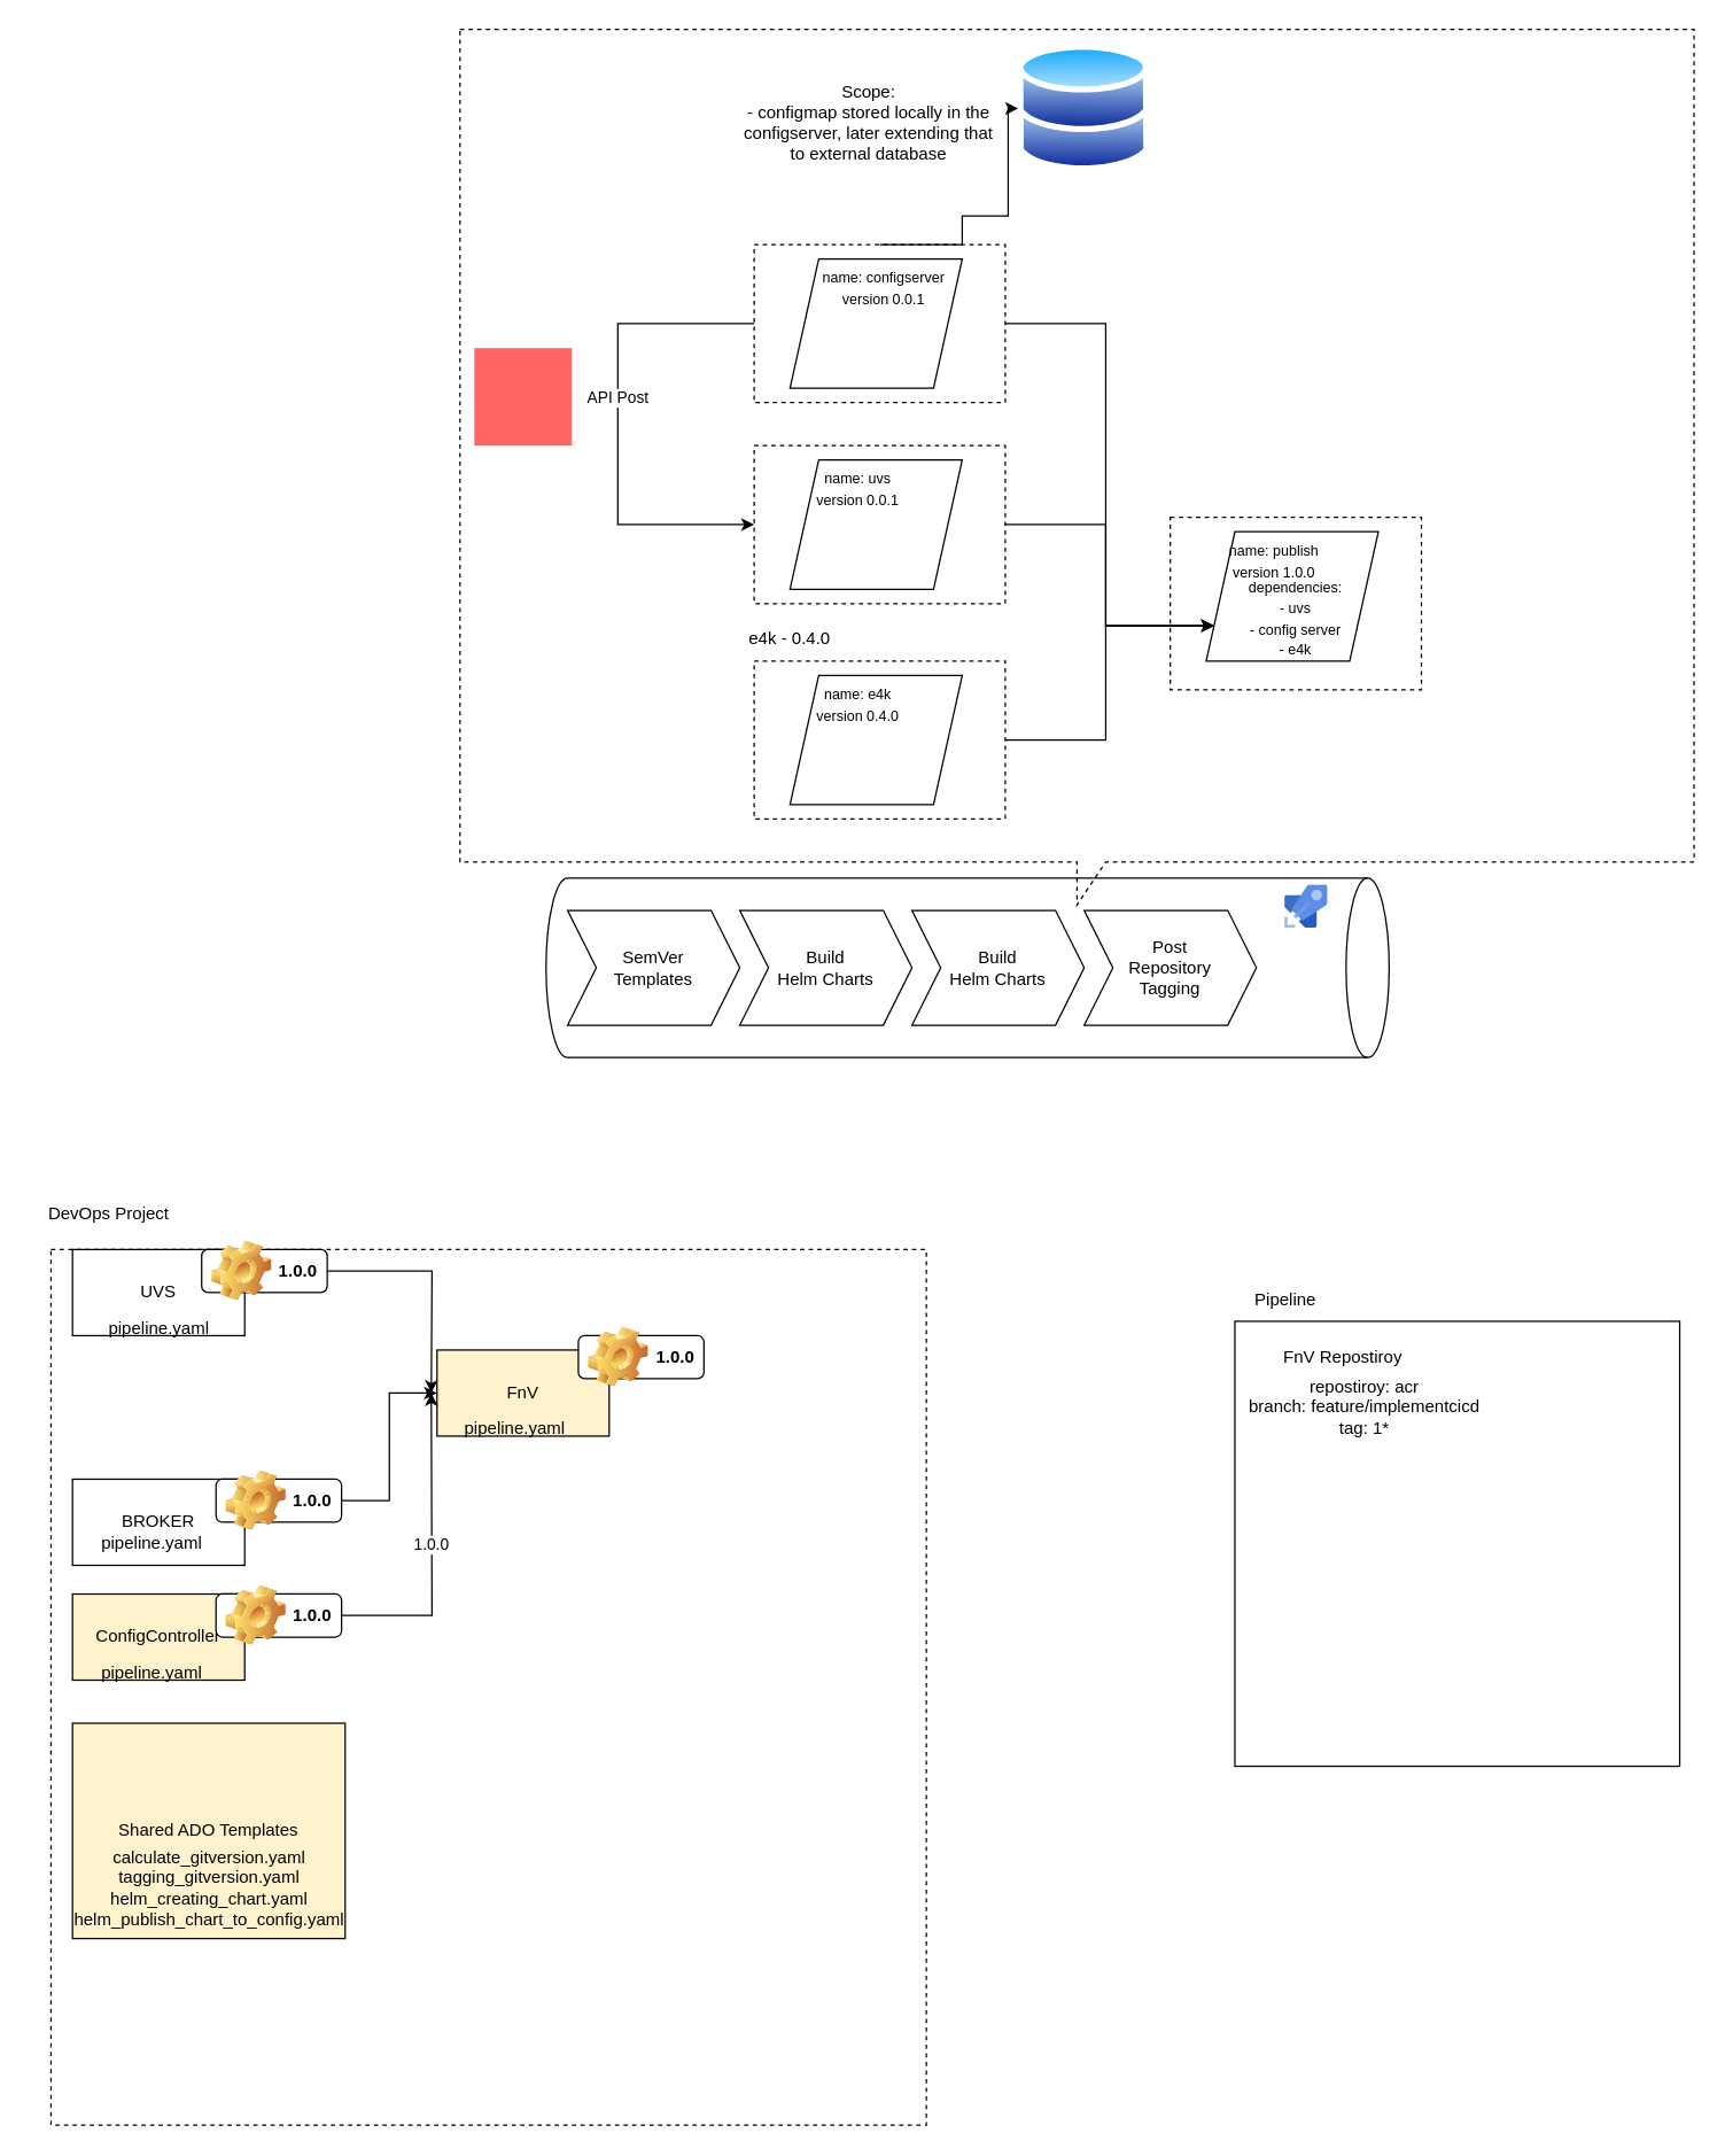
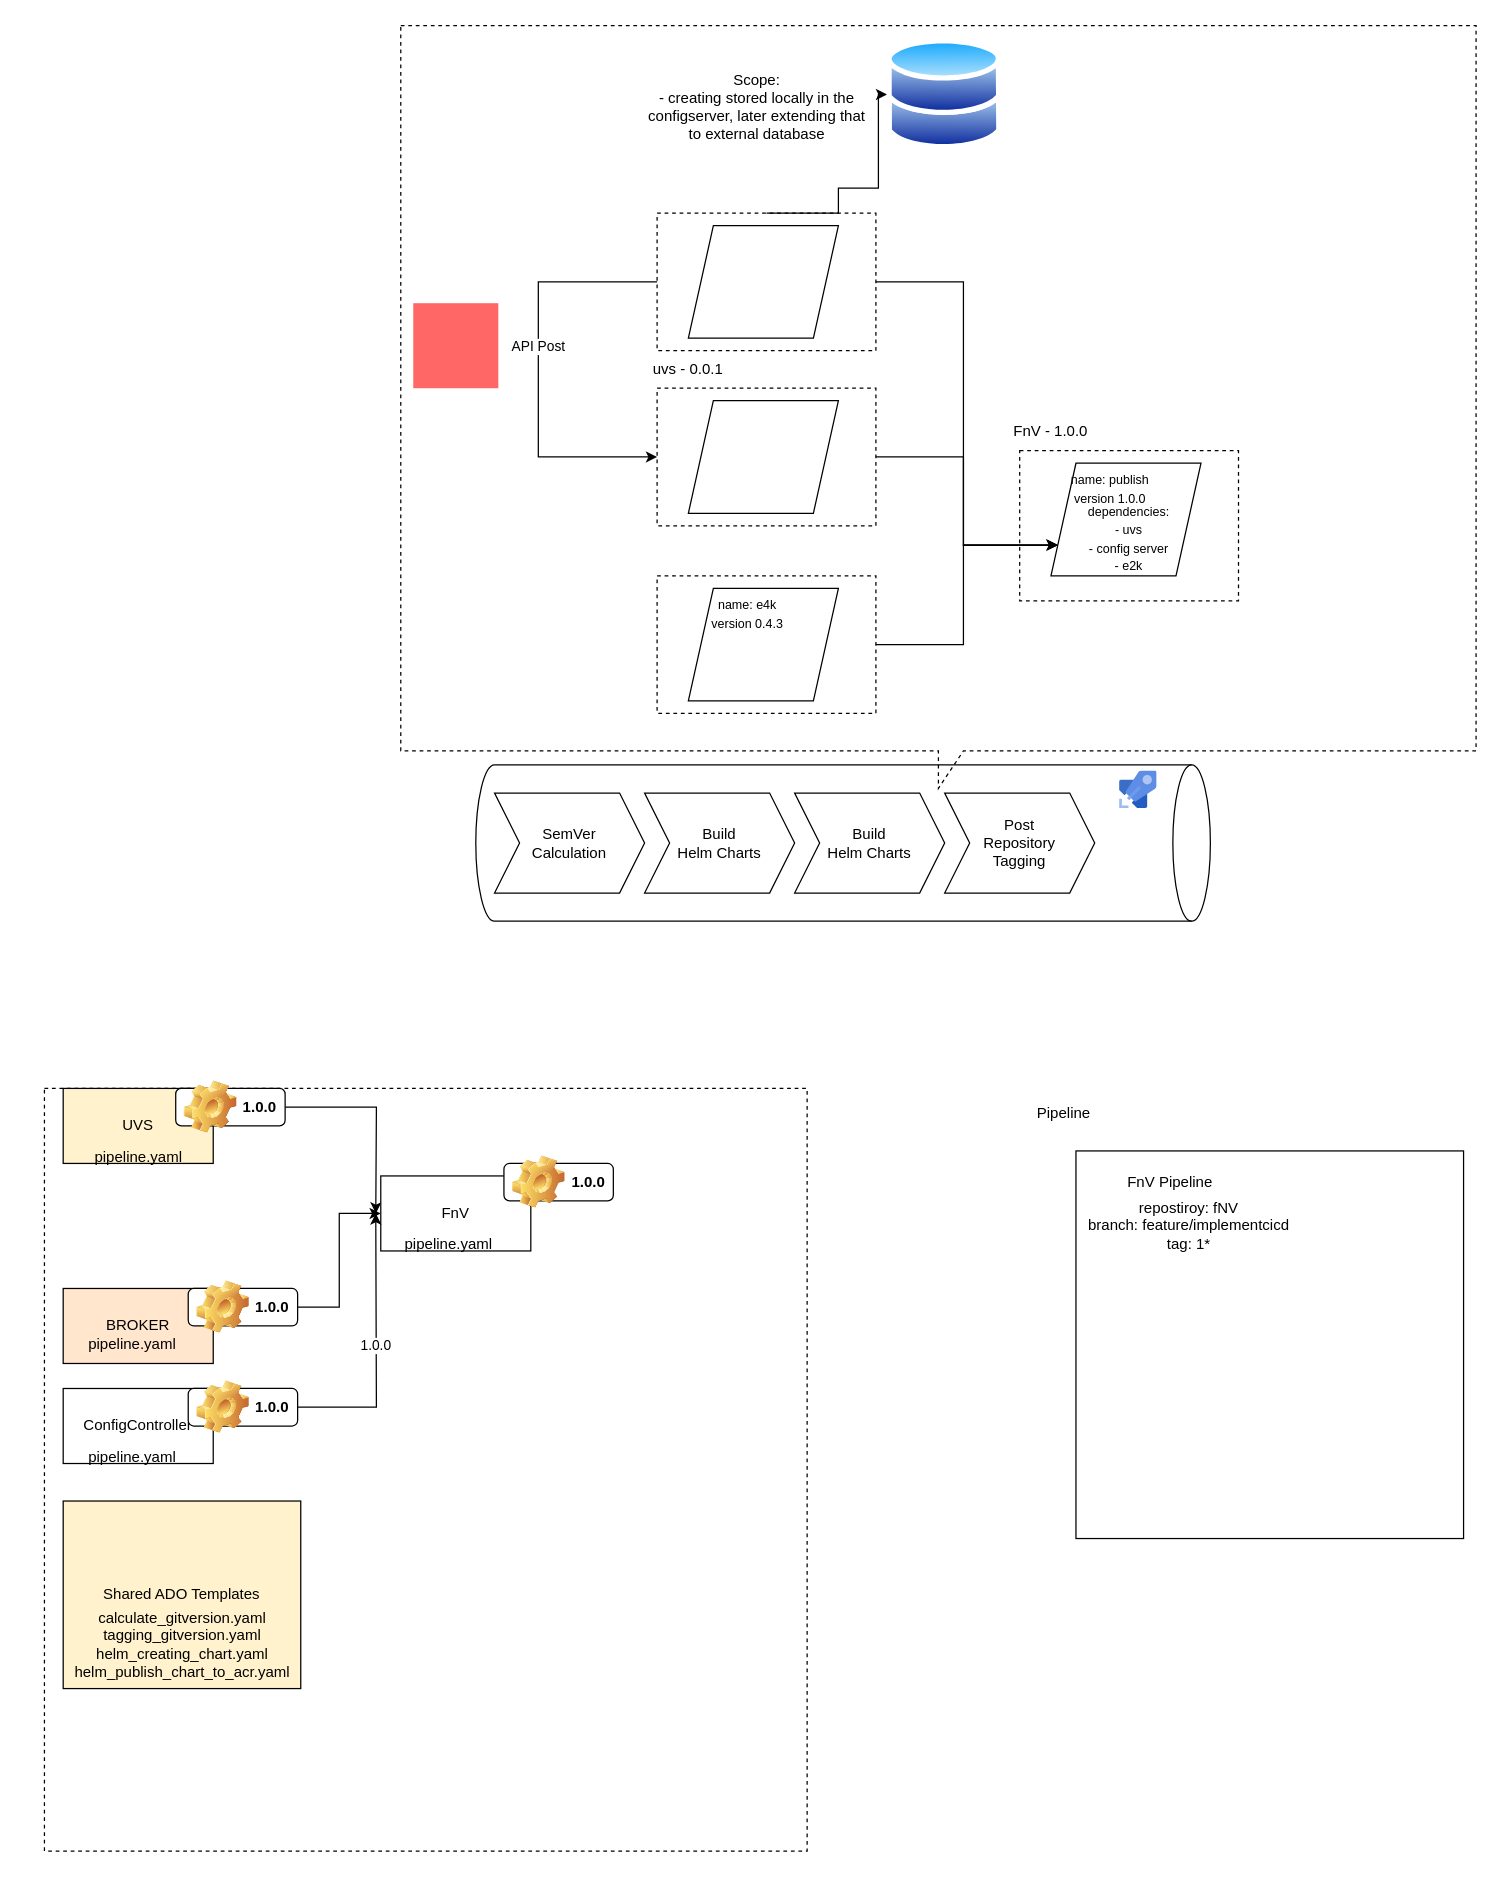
- <mxCell id="38" value="Scope:&lt;br&gt;- configmap stored locally in the configserver, later extending that to external database" style="text;html=1;strokeColor=none;fillColor=none;align=center;verticalAlign=middle;whiteSpace=wrap;rounded=0;" vertex="1" parent="1"><mxGeometry x="515" y="30" width="180" height="110" as="geometry" /></mxCell>
+ <mxCell id="38" value="Scope:&lt;br&gt;- creating stored locally in the configserver, later extending that to external database" style="text;html=1;strokeColor=none;fillColor=none;align=center;verticalAlign=middle;whiteSpace=wrap;rounded=0;" vertex="1" parent="1"><mxGeometry x="515" y="30" width="180" height="110" as="geometry" /></mxCell>
- <mxCell id="35" value="&lt;font style=&quot;font-size: 10px;&quot;&gt;name: configserver&lt;br&gt;version 0.0.1&lt;/font&gt;" style="text;html=1;align=center;verticalAlign=middle;resizable=0;points=[];autosize=1;strokeColor=none;fillColor=none;" vertex="1" parent="1"><mxGeometry x="560" y="180" width="110" height="40" as="geometry" /></mxCell>
+ <mxCell id="5" value="uvs - 0.0.1" style="text;strokeColor=none;align=center;fillColor=none;html=1;verticalAlign=middle;whiteSpace=wrap;rounded=0;" vertex="1" parent="1"><mxGeometry x="490" y="280" width="120" height="30" as="geometry" /></mxCell>
- <mxCell id="23" value="&lt;font style=&quot;font-size: 10px;&quot;&gt;name: uvs&lt;br&gt;version 0.0.1&lt;/font&gt;" style="text;html=1;align=center;verticalAlign=middle;resizable=0;points=[];autosize=1;strokeColor=none;fillColor=none;" vertex="1" parent="1"><mxGeometry x="556.5" y="320" width="80" height="40" as="geometry" /></mxCell>
+ <mxCell id="13" value="FnV - 1.0.0" style="text;strokeColor=none;align=center;fillColor=none;html=1;verticalAlign=middle;whiteSpace=wrap;rounded=0;" vertex="1" parent="1"><mxGeometry x="780" y="330" width="120" height="30" as="geometry" /></mxCell>
- <mxCell id="17" value="&lt;font style=&quot;font-size: 10px;&quot;&gt;dependencies:&lt;br&gt;- uvs&lt;br&gt;- config server&lt;br&gt;- e4k&lt;/font&gt;" style="text;html=1;align=center;verticalAlign=middle;resizable=0;points=[];autosize=1;strokeColor=none;fillColor=none;" vertex="1" parent="14"><mxGeometry x="16.5" y="25" width="90" height="70" as="geometry" /></mxCell>
+ <mxCell id="17" value="&lt;font style=&quot;font-size: 10px;&quot;&gt;dependencies:&lt;br&gt;- uvs&lt;br&gt;- config server&lt;br&gt;- e2k&lt;/font&gt;" style="text;html=1;align=center;verticalAlign=middle;resizable=0;points=[];autosize=1;strokeColor=none;fillColor=none;" vertex="1" parent="14"><mxGeometry x="16.5" y="25" width="90" height="70" as="geometry" /></mxCell>
- <mxCell id="6" value="e4k - 0.4.0" style="text;strokeColor=none;align=center;fillColor=none;html=1;verticalAlign=middle;whiteSpace=wrap;rounded=0;" vertex="1" parent="1"><mxGeometry x="490" y="430" width="120" height="30" as="geometry" /></mxCell>
- <mxCell id="28" value="&lt;font style=&quot;font-size: 10px;&quot;&gt;name: e4k&lt;br&gt;version 0.4.0&lt;/font&gt;" style="text;html=1;align=center;verticalAlign=middle;resizable=0;points=[];autosize=1;strokeColor=none;fillColor=none;" vertex="1" parent="1"><mxGeometry x="556.5" y="470" width="80" height="40" as="geometry" /></mxCell>
+ <mxCell id="28" value="&lt;font style=&quot;font-size: 10px;&quot;&gt;name: e4k&lt;br&gt;version 0.4.3&lt;/font&gt;" style="text;html=1;align=center;verticalAlign=middle;resizable=0;points=[];autosize=1;strokeColor=none;fillColor=none;" vertex="1" parent="1"><mxGeometry x="556.5" y="470" width="80" height="40" as="geometry" /></mxCell>
- <mxCell id="8" value="SemVer&lt;br&gt;Templates" style="shape=step;perimeter=stepPerimeter;whiteSpace=wrap;html=1;fixedSize=1;" vertex="1" parent="1"><mxGeometry x="395" y="633.75" width="120" height="80" as="geometry" /></mxCell>
+ <mxCell id="8" value="SemVer&lt;br&gt;Calculation" style="shape=step;perimeter=stepPerimeter;whiteSpace=wrap;html=1;fixedSize=1;" vertex="1" parent="1"><mxGeometry x="395" y="633.75" width="120" height="80" as="geometry" /></mxCell>
- <mxCell id="54" value="DevOps Project" style="text;html=1;align=center;verticalAlign=middle;resizable=0;points=[];autosize=1;strokeColor=none;fillColor=none;" vertex="1" parent="1"><mxGeometry x="20" y="830" width="110" height="30" as="geometry" /></mxCell>
- <mxCell id="39" value="UVS" style="rounded=0;whiteSpace=wrap;html=1;" vertex="1" parent="1"><mxGeometry x="50" y="870" width="120" height="60" as="geometry" /></mxCell>
+ <mxCell id="39" value="UVS" style="rounded=0;whiteSpace=wrap;html=1;fillColor=#fff2cc;" vertex="1" parent="1"><mxGeometry x="50" y="870" width="120" height="60" as="geometry" /></mxCell>
- <mxCell id="61" value="Pipeline" style="text;html=1;align=center;verticalAlign=middle;resizable=0;points=[];autosize=1;strokeColor=none;fillColor=none;" vertex="1" parent="1"><mxGeometry x="860" y="890" width="70" height="30" as="geometry" /></mxCell>
+ <mxCell id="61" value="Pipeline" style="text;html=1;align=center;verticalAlign=middle;resizable=0;points=[];autosize=1;strokeColor=none;fillColor=none;" vertex="1" parent="1"><mxGeometry x="815" y="875" width="70" height="30" as="geometry" /></mxCell>
- <mxCell id="43" value="FnV Repostiroy" style="text;html=1;align=center;verticalAlign=middle;resizable=0;points=[];autosize=1;strokeColor=none;fillColor=none;" vertex="1" parent="1"><mxGeometry x="880" y="930" width="110" height="30" as="geometry" /></mxCell>
+ <mxCell id="43" value="FnV Pipeline" style="text;html=1;align=center;verticalAlign=middle;resizable=0;points=[];autosize=1;strokeColor=none;fillColor=none;" vertex="1" parent="1"><mxGeometry x="880" y="930" width="110" height="30" as="geometry" /></mxCell>
- <mxCell id="45" value="FnV" style="rounded=0;whiteSpace=wrap;html=1;fillColor=#fff2cc;" vertex="1" parent="1"><mxGeometry x="304" y="940" width="120" height="60" as="geometry" /></mxCell>
+ <mxCell id="45" value="FnV" style="rounded=0;whiteSpace=wrap;html=1;" vertex="1" parent="1"><mxGeometry x="304" y="940" width="120" height="60" as="geometry" /></mxCell>
- <mxCell id="44" value="repostiroy: acr&lt;br&gt;branch: feature/implementcicd&lt;br&gt;tag: 1*" style="text;html=1;align=center;verticalAlign=middle;resizable=0;points=[];autosize=1;strokeColor=none;fillColor=none;" vertex="1" parent="1"><mxGeometry x="860" y="950" width="180" height="60" as="geometry" /></mxCell>
+ <mxCell id="44" value="repostiroy: fNV&lt;br&gt;branch: feature/implementcicd&lt;br&gt;tag: 1*" style="text;html=1;align=center;verticalAlign=middle;resizable=0;points=[];autosize=1;strokeColor=none;fillColor=none;" vertex="1" parent="1"><mxGeometry x="860" y="950" width="180" height="60" as="geometry" /></mxCell>
- <mxCell id="46" value="BROKER" style="rounded=0;whiteSpace=wrap;html=1;" vertex="1" parent="1"><mxGeometry x="50" y="1030" width="120" height="60" as="geometry" /></mxCell>
+ <mxCell id="46" value="BROKER" style="rounded=0;whiteSpace=wrap;html=1;fillColor=#ffe6cc;" vertex="1" parent="1"><mxGeometry x="50" y="1030" width="120" height="60" as="geometry" /></mxCell>
- <mxCell id="47" value="ConfigController" style="rounded=0;whiteSpace=wrap;html=1;fillColor=#fff2cc;" vertex="1" parent="1"><mxGeometry x="50" y="1110" width="120" height="60" as="geometry" /></mxCell>
+ <mxCell id="47" value="ConfigController" style="rounded=0;whiteSpace=wrap;html=1;" vertex="1" parent="1"><mxGeometry x="50" y="1110" width="120" height="60" as="geometry" /></mxCell>
- <mxCell id="56" value="calculate_gitversion.yaml&lt;br&gt;tagging_gitversion.yaml&lt;br&gt;helm_creating_chart.yaml&lt;br&gt;helm_publish_chart_to_config.yaml&lt;br&gt;" style="text;html=1;align=center;verticalAlign=middle;resizable=0;points=[];autosize=1;strokeColor=none;fillColor=none;" vertex="1" parent="1"><mxGeometry x="45" y="1280" width="200" height="70" as="geometry" /></mxCell>
+ <mxCell id="56" value="calculate_gitversion.yaml&lt;br&gt;tagging_gitversion.yaml&lt;br&gt;helm_creating_chart.yaml&lt;br&gt;helm_publish_chart_to_acr.yaml&lt;br&gt;" style="text;html=1;align=center;verticalAlign=middle;resizable=0;points=[];autosize=1;strokeColor=none;fillColor=none;" vertex="1" parent="1"><mxGeometry x="45" y="1280" width="200" height="70" as="geometry" /></mxCell>
